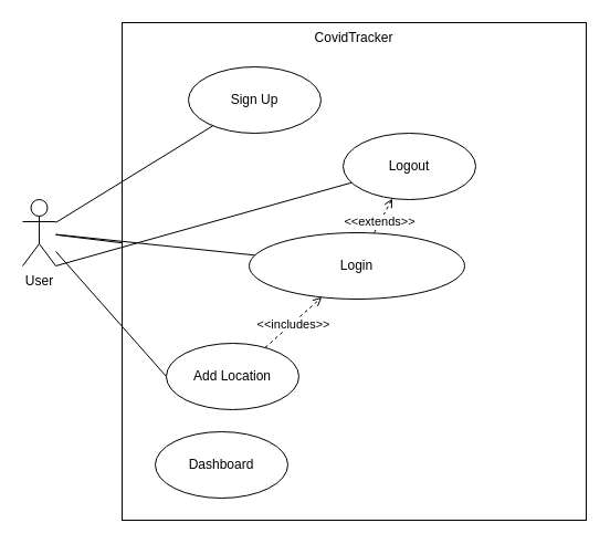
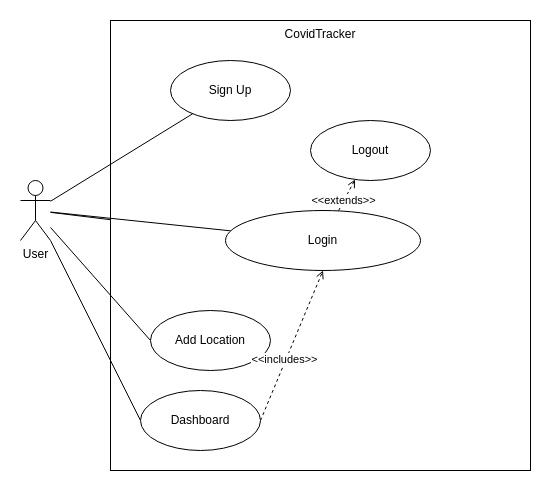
- <mxCell id="6" style="rounded=0;orthogonalLoop=1;jettySize=auto;html=1;exitX=1;exitY=1;exitDx=0;exitDy=0;exitPerimeter=0;startArrow=none;startFill=0;endArrow=none;endFill=0;" edge="1" parent="1" source="8" target="11"><mxGeometry relative="1" as="geometry" /></mxCell>
+ <mxCell id="6" style="rounded=0;orthogonalLoop=1;jettySize=auto;html=1;exitX=1;exitY=1;exitDx=0;exitDy=0;exitPerimeter=0;entryX=0;entryY=0.5;entryDx=0;entryDy=0;startArrow=none;startFill=0;endArrow=none;endFill=0;" edge="1" parent="1" source="8" target="20"><mxGeometry relative="1" as="geometry" /></mxCell>
- <mxCell id="15" style="edgeStyle=none;rounded=0;orthogonalLoop=1;jettySize=auto;html=1;endArrow=open;endFill=0;dashed=1;" edge="1" parent="1" source="17" target="14"><mxGeometry relative="1" as="geometry" /></mxCell>
- <mxCell id="16" value="&amp;lt;&amp;lt;includes&amp;gt;&amp;gt;" style="edgeLabel;html=1;align=center;verticalAlign=middle;resizable=0;points=[];" connectable="0" vertex="1" parent="15"><mxGeometry x="0.238" relative="1" as="geometry"><mxPoint x="-6" y="7" as="offset" /></mxGeometry></mxCell>
+ <mxCell id="18" style="edgeStyle=none;rounded=0;orthogonalLoop=1;jettySize=auto;html=1;entryX=0.5;entryY=1;entryDx=0;entryDy=0;startArrow=none;startFill=0;endArrow=open;endFill=0;exitX=1;exitY=0.5;exitDx=0;exitDy=0;dashed=1;" edge="1" parent="1" source="20" target="14"><mxGeometry relative="1" as="geometry" /></mxCell>
+ <mxCell id="19" value="&amp;lt;&amp;lt;includes&amp;gt;&amp;gt;" style="edgeLabel;html=1;align=center;verticalAlign=middle;resizable=0;points=[];" connectable="0" vertex="1" parent="18"><mxGeometry x="-0.189" y="2" relative="1" as="geometry"><mxPoint as="offset" /></mxGeometry></mxCell>
